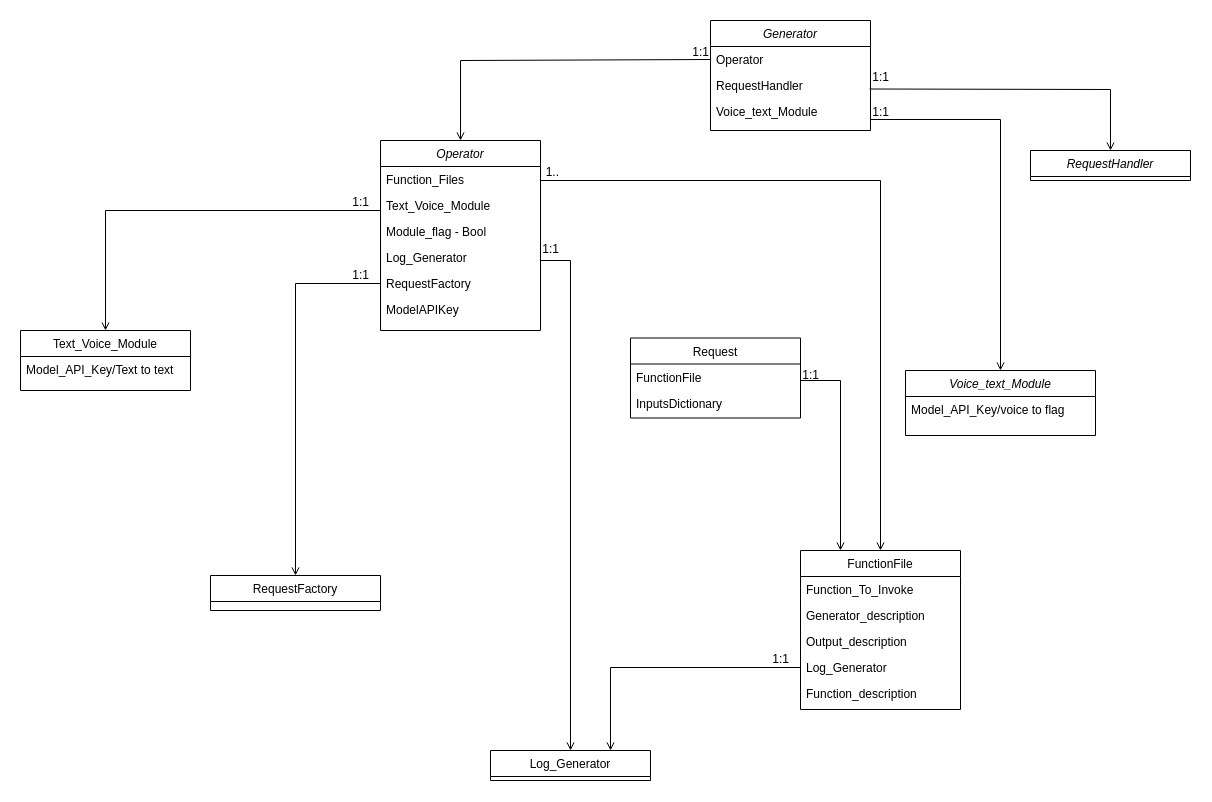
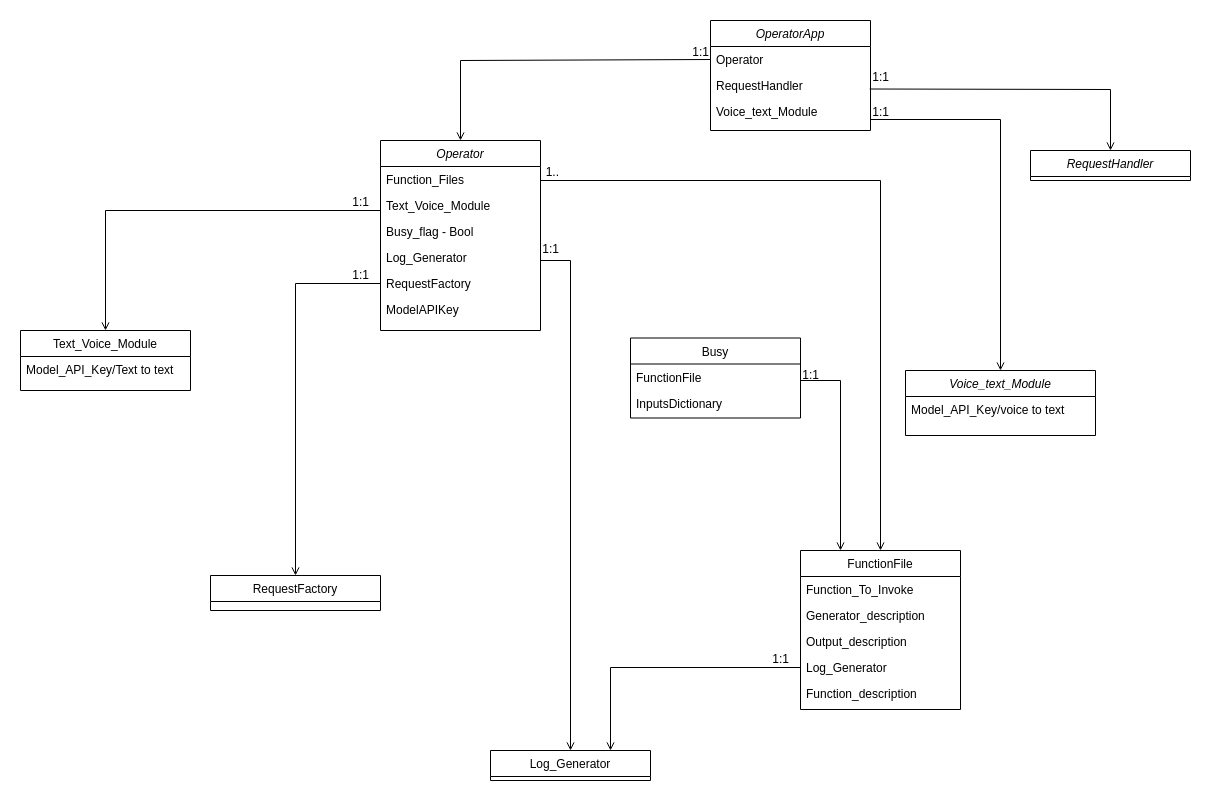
- <mxCell id="29" value="Generator" style="swimlane;fontStyle=2;align=center;verticalAlign=top;childLayout=stackLayout;horizontal=1;startSize=26;horizontalStack=0;resizeParent=1;resizeLast=0;collapsible=1;marginBottom=0;rounded=0;shadow=0;strokeWidth=1;" parent="1" vertex="1"><mxGeometry x="710" y="20" width="160" height="110" as="geometry"><mxRectangle x="230" y="140" width="160" height="26" as="alternateBounds" /></mxGeometry></mxCell>
+ <mxCell id="29" value="OperatorApp" style="swimlane;fontStyle=2;align=center;verticalAlign=top;childLayout=stackLayout;horizontal=1;startSize=26;horizontalStack=0;resizeParent=1;resizeLast=0;collapsible=1;marginBottom=0;rounded=0;shadow=0;strokeWidth=1;" parent="1" vertex="1"><mxGeometry x="710" y="20" width="160" height="110" as="geometry"><mxRectangle x="230" y="140" width="160" height="26" as="alternateBounds" /></mxGeometry></mxCell>
- <mxCell id="5" value="Module_flag - Bool" style="text;align=left;verticalAlign=top;spacingLeft=4;spacingRight=4;overflow=hidden;rotatable=0;points=[[0,0.5],[1,0.5]];portConstraint=eastwest;rounded=0;shadow=0;html=0;" parent="2" vertex="1"><mxGeometry y="78" width="160" height="26" as="geometry" /></mxCell>
+ <mxCell id="5" value="Busy_flag - Bool" style="text;align=left;verticalAlign=top;spacingLeft=4;spacingRight=4;overflow=hidden;rotatable=0;points=[[0,0.5],[1,0.5]];portConstraint=eastwest;rounded=0;shadow=0;html=0;" parent="2" vertex="1"><mxGeometry y="78" width="160" height="26" as="geometry" /></mxCell>
- <mxCell id="42" value="Request" style="swimlane;fontStyle=0;align=center;verticalAlign=top;childLayout=stackLayout;horizontal=1;startSize=26;horizontalStack=0;resizeParent=1;resizeLast=0;collapsible=1;marginBottom=0;rounded=0;shadow=0;strokeWidth=1;" parent="1" vertex="1"><mxGeometry x="630" y="337.5" width="170" height="80" as="geometry"><mxRectangle x="340" y="380" width="170" height="26" as="alternateBounds" /></mxGeometry></mxCell>
+ <mxCell id="42" value="Busy" style="swimlane;fontStyle=0;align=center;verticalAlign=top;childLayout=stackLayout;horizontal=1;startSize=26;horizontalStack=0;resizeParent=1;resizeLast=0;collapsible=1;marginBottom=0;rounded=0;shadow=0;strokeWidth=1;" parent="1" vertex="1"><mxGeometry x="630" y="337.5" width="170" height="80" as="geometry"><mxRectangle x="340" y="380" width="170" height="26" as="alternateBounds" /></mxGeometry></mxCell>
- <mxCell id="40" value="Model_API_Key/voice to flag" style="text;align=left;verticalAlign=top;spacingLeft=4;spacingRight=4;overflow=hidden;rotatable=0;points=[[0,0.5],[1,0.5]];portConstraint=eastwest;" parent="39" vertex="1"><mxGeometry y="26" width="190" height="26" as="geometry" /></mxCell>
+ <mxCell id="40" value="Model_API_Key/voice to text" style="text;align=left;verticalAlign=top;spacingLeft=4;spacingRight=4;overflow=hidden;rotatable=0;points=[[0,0.5],[1,0.5]];portConstraint=eastwest;" parent="39" vertex="1"><mxGeometry y="26" width="190" height="26" as="geometry" /></mxCell>
